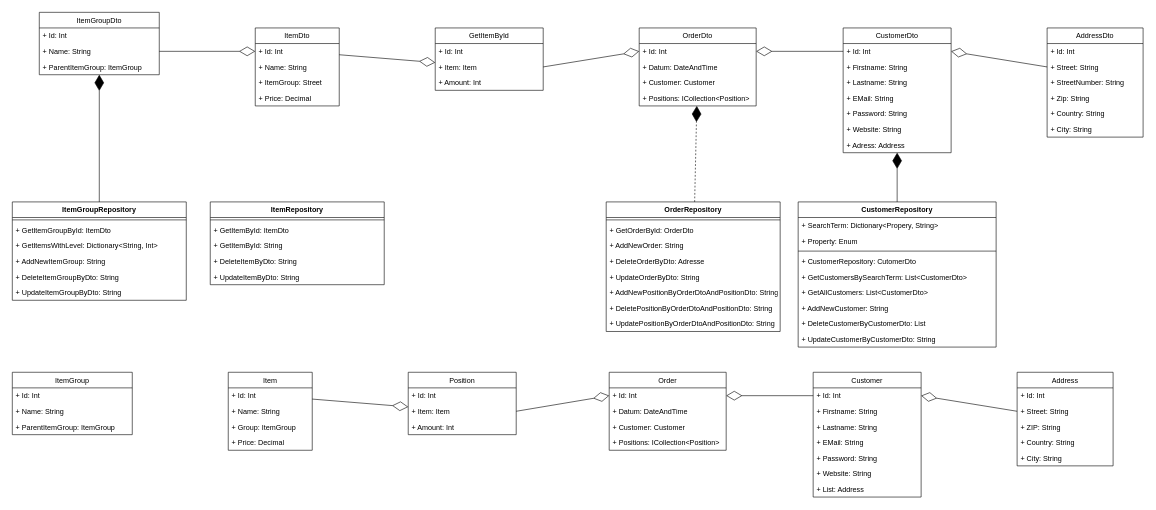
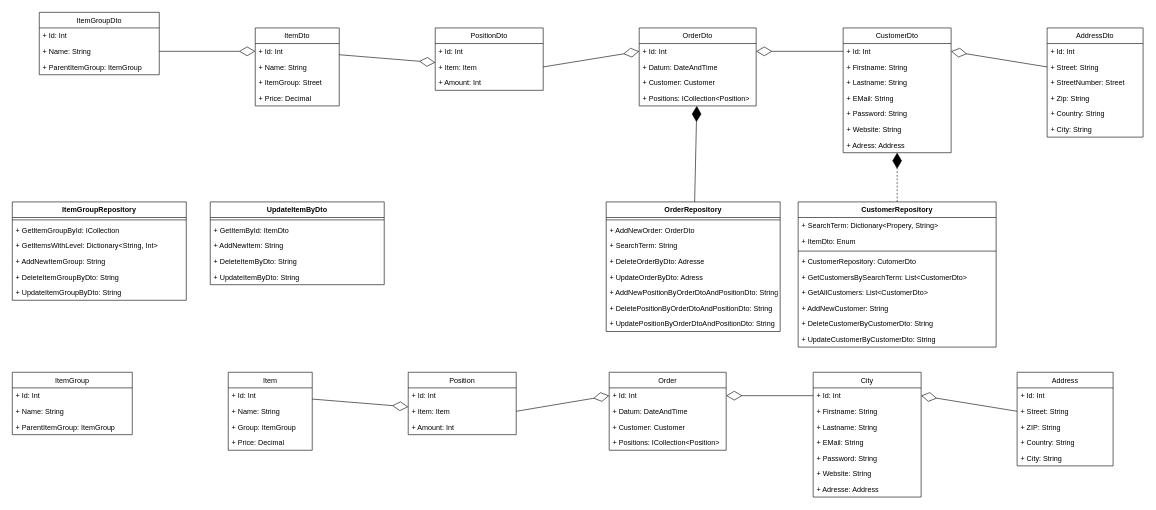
- <mxCell id="45" value="GetItemById" style="swimlane;fontStyle=0;childLayout=stackLayout;horizontal=1;startSize=26;fillColor=none;horizontalStack=0;resizeParent=1;resizeParentMax=0;resizeLast=0;collapsible=1;marginBottom=0;labelBackgroundColor=none;" parent="1" vertex="1"><mxGeometry x="725" y="46" width="180" height="104" as="geometry" /></mxCell>
+ <mxCell id="45" value="PositionDto" style="swimlane;fontStyle=0;childLayout=stackLayout;horizontal=1;startSize=26;fillColor=none;horizontalStack=0;resizeParent=1;resizeParentMax=0;resizeLast=0;collapsible=1;marginBottom=0;labelBackgroundColor=none;" parent="1" vertex="1"><mxGeometry x="725" y="46" width="180" height="104" as="geometry" /></mxCell>
- <mxCell id="13" value="+ StreetNumber: String" style="text;strokeColor=none;fillColor=none;align=left;verticalAlign=top;spacingLeft=4;spacingRight=4;overflow=hidden;rotatable=0;points=[[0,0.5],[1,0.5]];portConstraint=eastwest;" vertex="1" parent="10"><mxGeometry y="78" width="160" height="26" as="geometry" /></mxCell>
+ <mxCell id="13" value="+ StreetNumber: Street" style="text;strokeColor=none;fillColor=none;align=left;verticalAlign=top;spacingLeft=4;spacingRight=4;overflow=hidden;rotatable=0;points=[[0,0.5],[1,0.5]];portConstraint=eastwest;" vertex="1" parent="10"><mxGeometry y="78" width="160" height="26" as="geometry" /></mxCell>
- <mxCell id="74" value="" style="endArrow=diamondThin;endFill=1;endSize=24;html=1;rounded=0;" parent="1" source="67" target="17" edge="1"><mxGeometry width="160" relative="1" as="geometry"><mxPoint x="90" y="266" as="sourcePoint" /><mxPoint x="250" y="266" as="targetPoint" /></mxGeometry></mxCell>
- <mxCell id="60" value="" style="endArrow=diamondThin;endFill=1;endSize=24;html=1;rounded=0;dashed=1;" parent="1" source="51" target="39" edge="1"><mxGeometry width="160" relative="1" as="geometry"><mxPoint x="1335" y="316" as="sourcePoint" /><mxPoint x="1495" y="316" as="targetPoint" /></mxGeometry></mxCell>
+ <mxCell id="60" value="" style="endArrow=diamondThin;endFill=1;endSize=24;html=1;rounded=0;" parent="1" source="51" target="39" edge="1"><mxGeometry width="160" relative="1" as="geometry"><mxPoint x="1335" y="316" as="sourcePoint" /><mxPoint x="1495" y="316" as="targetPoint" /></mxGeometry></mxCell>
- <mxCell id="38" value="" style="endArrow=diamondThin;endFill=1;endSize=24;html=1;rounded=0;" parent="1" source="26" target="9" edge="1"><mxGeometry width="160" relative="1" as="geometry"><mxPoint x="1565" y="316" as="sourcePoint" /><mxPoint x="1515" y="296" as="targetPoint" /></mxGeometry></mxCell>
+ <mxCell id="38" value="" style="endArrow=diamondThin;endFill=1;endSize=24;html=1;rounded=0;dashed=1;" parent="1" source="26" target="9" edge="1"><mxGeometry width="160" relative="1" as="geometry"><mxPoint x="1565" y="316" as="sourcePoint" /><mxPoint x="1515" y="296" as="targetPoint" /></mxGeometry></mxCell>
- <mxCell id="61" value="ItemRepository" style="swimlane;fontStyle=1;align=center;verticalAlign=top;childLayout=stackLayout;horizontal=1;startSize=26;horizontalStack=0;resizeParent=1;resizeParentMax=0;resizeLast=0;collapsible=1;marginBottom=0;labelBackgroundColor=none;" parent="1" vertex="1"><mxGeometry x="350" y="336" width="290" height="138" as="geometry" /></mxCell>
+ <mxCell id="61" value="UpdateItemByDto" style="swimlane;fontStyle=1;align=center;verticalAlign=top;childLayout=stackLayout;horizontal=1;startSize=26;horizontalStack=0;resizeParent=1;resizeParentMax=0;resizeLast=0;collapsible=1;marginBottom=0;labelBackgroundColor=none;" parent="1" vertex="1"><mxGeometry x="350" y="336" width="290" height="138" as="geometry" /></mxCell>
- <mxCell id="69" value="+ GetItemGroupById: ItemDto" style="text;strokeColor=none;fillColor=none;align=left;verticalAlign=top;spacingLeft=4;spacingRight=4;overflow=hidden;rotatable=0;points=[[0,0.5],[1,0.5]];portConstraint=eastwest;labelBackgroundColor=none;" parent="67" vertex="1"><mxGeometry y="34" width="290" height="26" as="geometry" /></mxCell>
+ <mxCell id="69" value="+ GetItemGroupById: ICollection" style="text;strokeColor=none;fillColor=none;align=left;verticalAlign=top;spacingLeft=4;spacingRight=4;overflow=hidden;rotatable=0;points=[[0,0.5],[1,0.5]];portConstraint=eastwest;labelBackgroundColor=none;" parent="67" vertex="1"><mxGeometry y="34" width="290" height="26" as="geometry" /></mxCell>
- <mxCell id="53" value="+ GetOrderById: OrderDto" style="text;strokeColor=none;fillColor=none;align=left;verticalAlign=top;spacingLeft=4;spacingRight=4;overflow=hidden;rotatable=0;points=[[0,0.5],[1,0.5]];portConstraint=eastwest;labelBackgroundColor=none;" parent="51" vertex="1"><mxGeometry y="34" width="290" height="26" as="geometry" /></mxCell>
+ <mxCell id="53" value="+ AddNewOrder: OrderDto" style="text;strokeColor=none;fillColor=none;align=left;verticalAlign=top;spacingLeft=4;spacingRight=4;overflow=hidden;rotatable=0;points=[[0,0.5],[1,0.5]];portConstraint=eastwest;labelBackgroundColor=none;" parent="51" vertex="1"><mxGeometry y="34" width="290" height="26" as="geometry" /></mxCell>
- <mxCell id="28" value="+ Property: Enum" style="text;strokeColor=none;fillColor=none;align=left;verticalAlign=top;spacingLeft=4;spacingRight=4;overflow=hidden;rotatable=0;points=[[0,0.5],[1,0.5]];portConstraint=eastwest;" parent="26" vertex="1"><mxGeometry y="52" width="330" height="26" as="geometry" /></mxCell>
+ <mxCell id="28" value="+ ItemDto: Enum" style="text;strokeColor=none;fillColor=none;align=left;verticalAlign=top;spacingLeft=4;spacingRight=4;overflow=hidden;rotatable=0;points=[[0,0.5],[1,0.5]];portConstraint=eastwest;" parent="26" vertex="1"><mxGeometry y="52" width="330" height="26" as="geometry" /></mxCell>
- <mxCell id="64" value="+ GetItemById: String" style="text;strokeColor=none;fillColor=none;align=left;verticalAlign=top;spacingLeft=4;spacingRight=4;overflow=hidden;rotatable=0;points=[[0,0.5],[1,0.5]];portConstraint=eastwest;" parent="61" vertex="1"><mxGeometry y="60" width="290" height="26" as="geometry" /></mxCell>
+ <mxCell id="64" value="+ AddNewItem: String" style="text;strokeColor=none;fillColor=none;align=left;verticalAlign=top;spacingLeft=4;spacingRight=4;overflow=hidden;rotatable=0;points=[[0,0.5],[1,0.5]];portConstraint=eastwest;" parent="61" vertex="1"><mxGeometry y="60" width="290" height="26" as="geometry" /></mxCell>
- <mxCell id="54" value="+ AddNewOrder: String" style="text;strokeColor=none;fillColor=none;align=left;verticalAlign=top;spacingLeft=4;spacingRight=4;overflow=hidden;rotatable=0;points=[[0,0.5],[1,0.5]];portConstraint=eastwest;" parent="51" vertex="1"><mxGeometry y="60" width="290" height="26" as="geometry" /></mxCell>
+ <mxCell id="54" value="+ SearchTerm: String" style="text;strokeColor=none;fillColor=none;align=left;verticalAlign=top;spacingLeft=4;spacingRight=4;overflow=hidden;rotatable=0;points=[[0,0.5],[1,0.5]];portConstraint=eastwest;" parent="51" vertex="1"><mxGeometry y="60" width="290" height="26" as="geometry" /></mxCell>
- <mxCell id="56" value="+ UpdateOrderByDto: String" style="text;strokeColor=none;fillColor=none;align=left;verticalAlign=top;spacingLeft=4;spacingRight=4;overflow=hidden;rotatable=0;points=[[0,0.5],[1,0.5]];portConstraint=eastwest;" parent="51" vertex="1"><mxGeometry y="112" width="290" height="26" as="geometry" /></mxCell>
+ <mxCell id="56" value="+ UpdateOrderByDto: Adress" style="text;strokeColor=none;fillColor=none;align=left;verticalAlign=top;spacingLeft=4;spacingRight=4;overflow=hidden;rotatable=0;points=[[0,0.5],[1,0.5]];portConstraint=eastwest;" parent="51" vertex="1"><mxGeometry y="112" width="290" height="26" as="geometry" /></mxCell>
- <mxCell id="34" value="+ DeleteCustomerByCustomerDto: List" style="text;strokeColor=none;fillColor=none;align=left;verticalAlign=top;spacingLeft=4;spacingRight=4;overflow=hidden;rotatable=0;points=[[0,0.5],[1,0.5]];portConstraint=eastwest;" parent="26" vertex="1"><mxGeometry y="190" width="330" height="26" as="geometry" /></mxCell>
+ <mxCell id="34" value="+ DeleteCustomerByCustomerDto: String" style="text;strokeColor=none;fillColor=none;align=left;verticalAlign=top;spacingLeft=4;spacingRight=4;overflow=hidden;rotatable=0;points=[[0,0.5],[1,0.5]];portConstraint=eastwest;" parent="26" vertex="1"><mxGeometry y="190" width="330" height="26" as="geometry" /></mxCell>
- <mxCell id="75" value="Customer" style="swimlane;fontStyle=0;align=center;verticalAlign=top;childLayout=stackLayout;horizontal=1;startSize=26;horizontalStack=0;resizeParent=1;resizeParentMax=0;resizeLast=0;collapsible=1;marginBottom=0;" vertex="1" parent="1"><mxGeometry x="1355" y="620" width="180" height="208" as="geometry" /></mxCell>
+ <mxCell id="75" value="City" style="swimlane;fontStyle=0;align=center;verticalAlign=top;childLayout=stackLayout;horizontal=1;startSize=26;horizontalStack=0;resizeParent=1;resizeParentMax=0;resizeLast=0;collapsible=1;marginBottom=0;" vertex="1" parent="1"><mxGeometry x="1355" y="620" width="180" height="208" as="geometry" /></mxCell>
- <mxCell id="82" value="+ List: Address" style="text;strokeColor=none;fillColor=none;align=left;verticalAlign=top;spacingLeft=4;spacingRight=4;overflow=hidden;rotatable=0;points=[[0,0.5],[1,0.5]];portConstraint=eastwest;" vertex="1" parent="75"><mxGeometry y="182" width="180" height="26" as="geometry" /></mxCell>
+ <mxCell id="82" value="+ Adresse: Address" style="text;strokeColor=none;fillColor=none;align=left;verticalAlign=top;spacingLeft=4;spacingRight=4;overflow=hidden;rotatable=0;points=[[0,0.5],[1,0.5]];portConstraint=eastwest;" vertex="1" parent="75"><mxGeometry y="182" width="180" height="26" as="geometry" /></mxCell>
